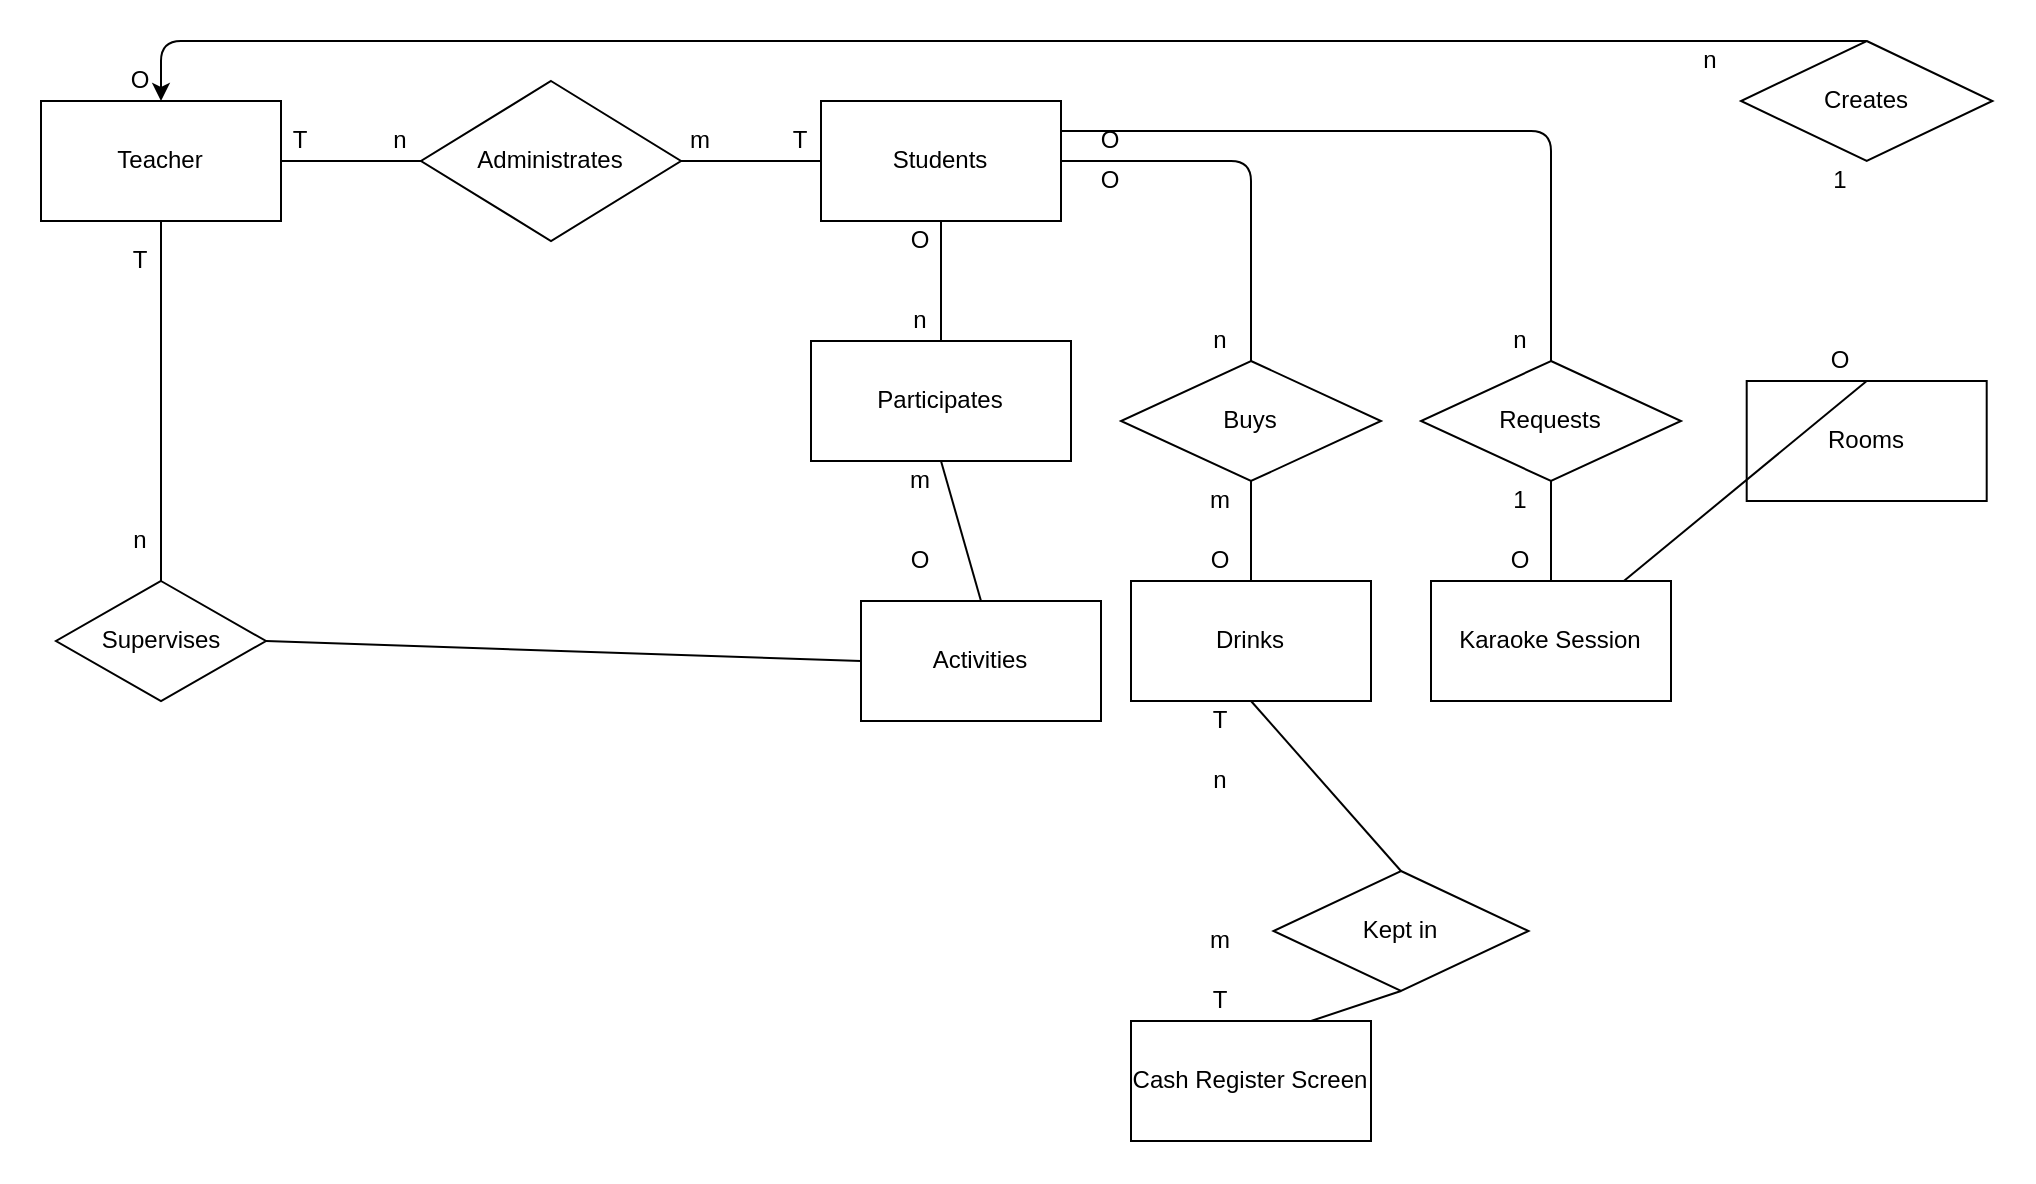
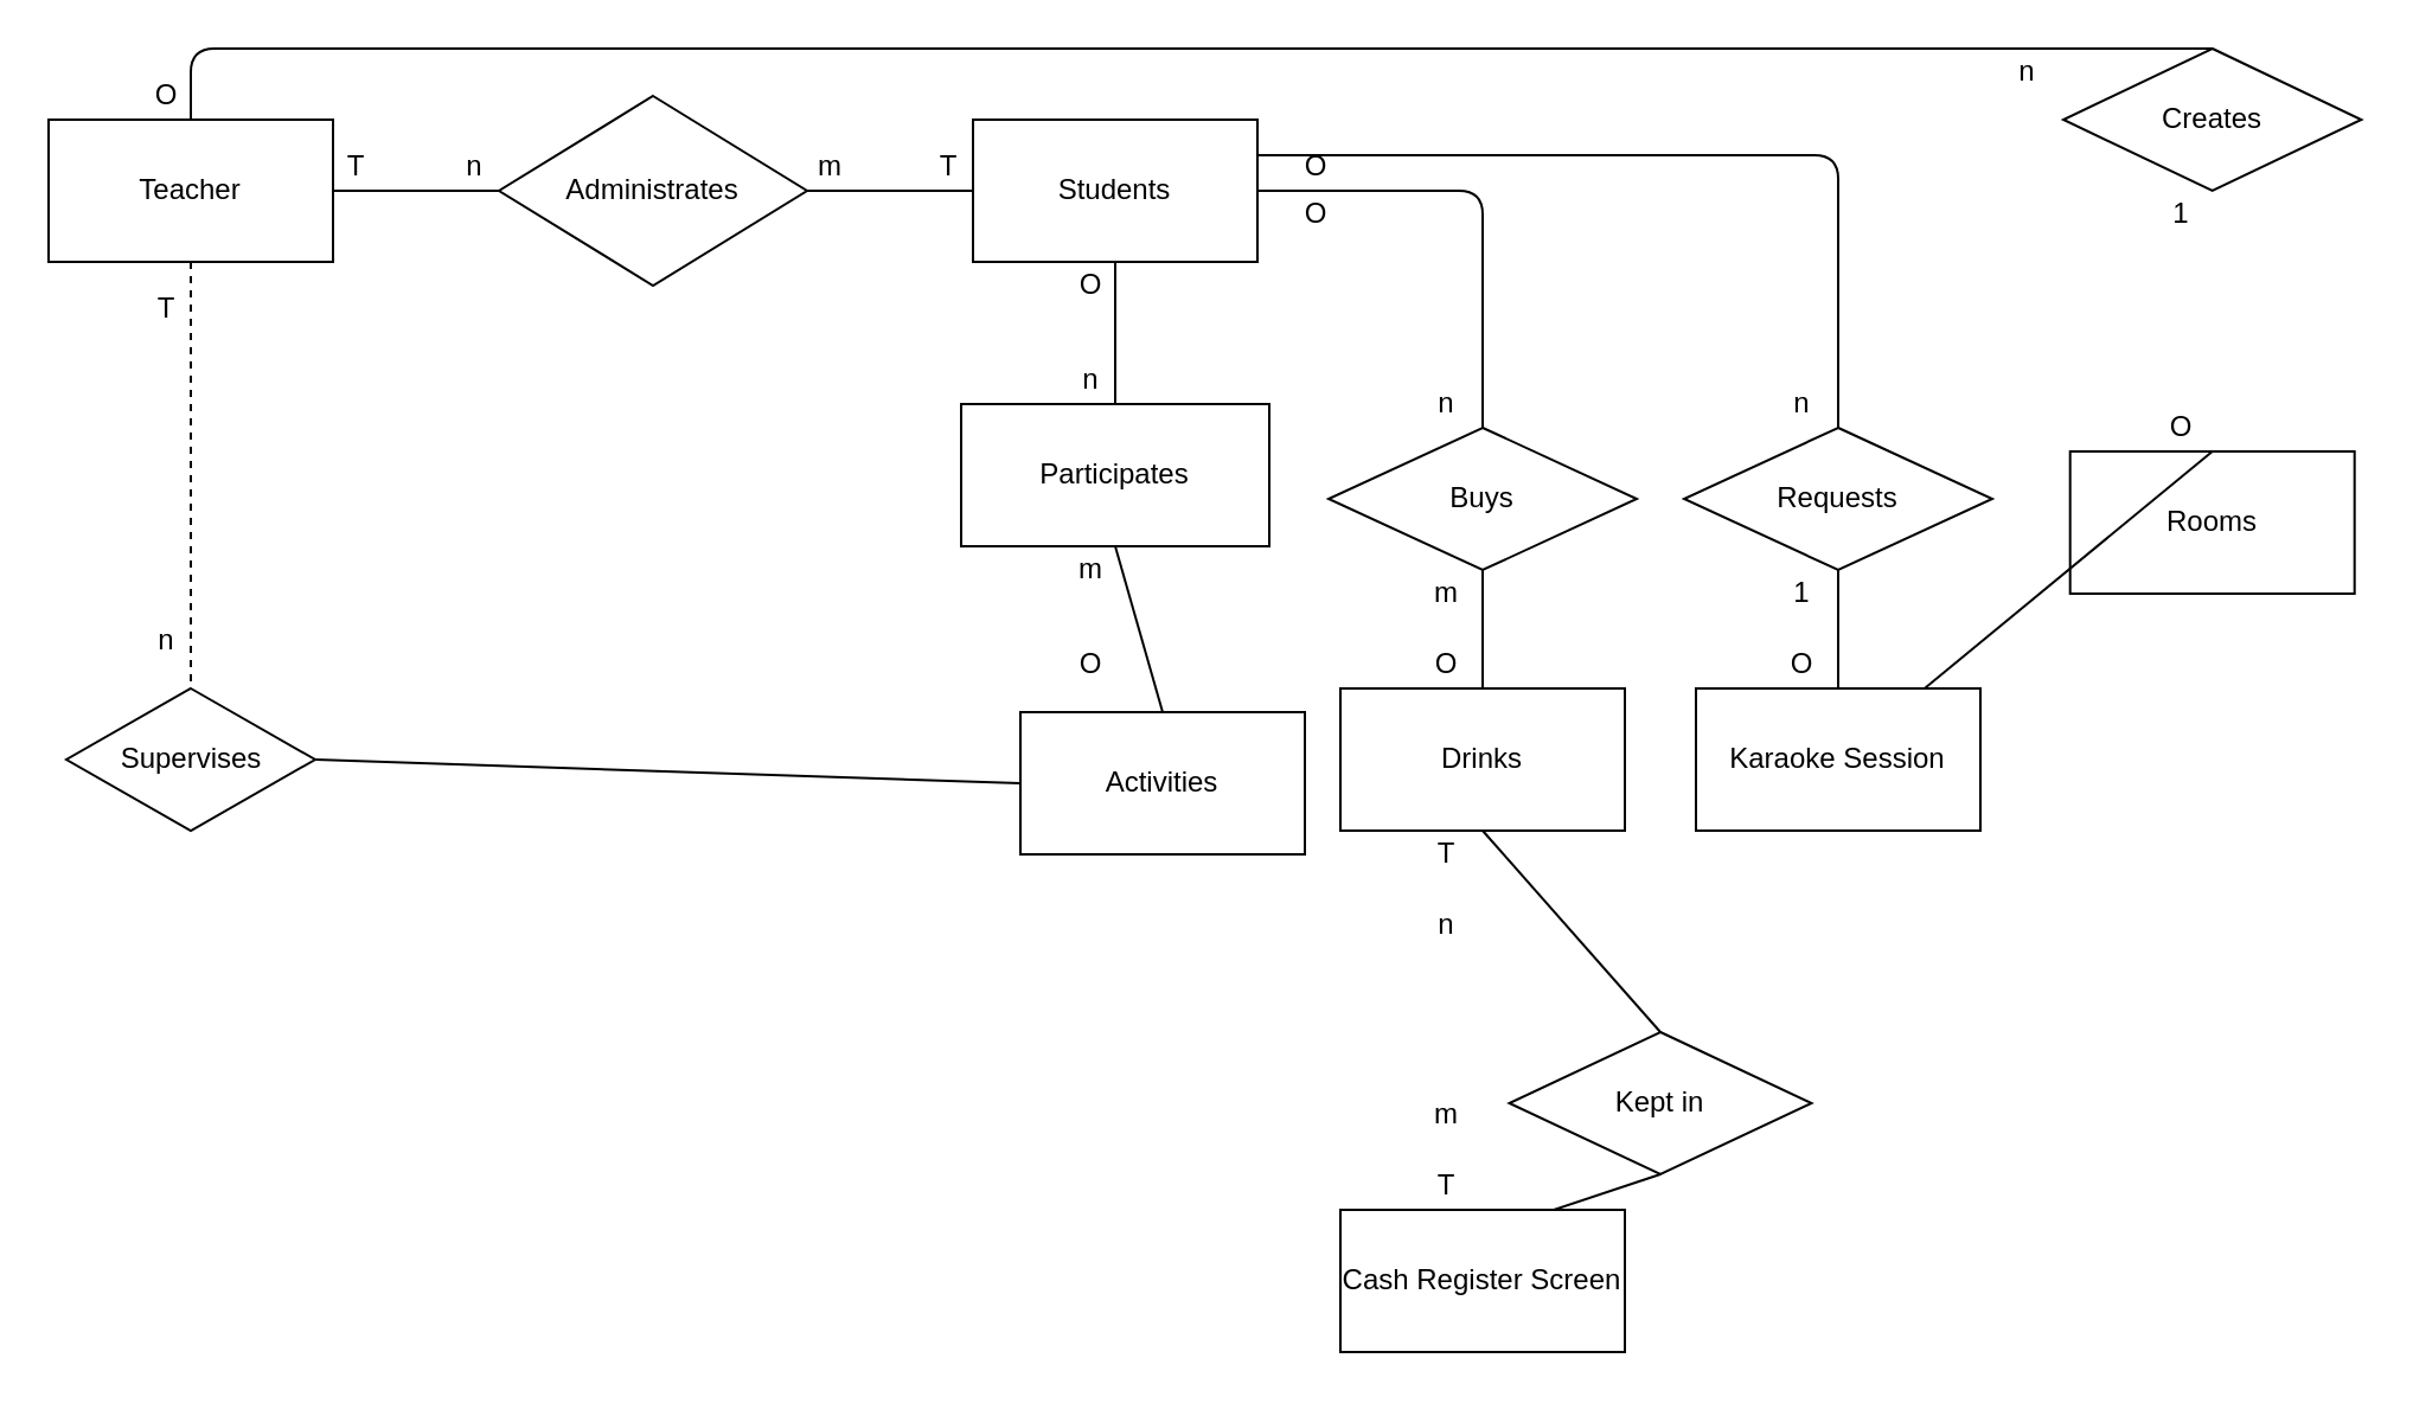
- <mxCell id="24" value="" style="endArrow=classic;html=1;entryX=0.5;entryY=0;entryDx=0;entryDy=0;exitX=0.5;exitY=0;exitDx=0;exitDy=0;" parent="1" source="22" target="2" edge="1"><mxGeometry width="50" height="50" relative="1" as="geometry"><mxPoint x="910" y="35" as="sourcePoint" /><mxPoint x="680" y="120" as="targetPoint" /><Array as="points"><mxPoint x="790" y="20" /><mxPoint x="700" y="20" /><mxPoint x="390" y="20" /><mxPoint x="80" y="20" /></Array></mxGeometry></mxCell>
+ <mxCell id="24" value="" style="endArrow=none;html=1;entryX=0.5;entryY=0;entryDx=0;entryDy=0;exitX=0.5;exitY=0;exitDx=0;exitDy=0;" parent="1" source="22" target="2" edge="1"><mxGeometry width="50" height="50" relative="1" as="geometry"><mxPoint x="910" y="35" as="sourcePoint" /><mxPoint x="680" y="120" as="targetPoint" /><Array as="points"><mxPoint x="790" y="20" /><mxPoint x="700" y="20" /><mxPoint x="390" y="20" /><mxPoint x="80" y="20" /></Array></mxGeometry></mxCell>
- <mxCell id="12" value="" style="endArrow=none;html=1;exitX=0.5;exitY=1;exitDx=0;exitDy=0;entryX=0.5;entryY=0;entryDx=0;entryDy=0;" parent="1" source="2" target="11" edge="1"><mxGeometry width="50" height="50" relative="1" as="geometry"><mxPoint x="360" y="240" as="sourcePoint" /><mxPoint x="410" y="190" as="targetPoint" /></mxGeometry></mxCell>
+ <mxCell id="12" value="" style="endArrow=none;html=1;exitX=0.5;exitY=1;exitDx=0;exitDy=0;entryX=0.5;entryY=0;entryDx=0;entryDy=0;dashed=1;" parent="1" source="2" target="11" edge="1"><mxGeometry width="50" height="50" relative="1" as="geometry"><mxPoint x="360" y="240" as="sourcePoint" /><mxPoint x="410" y="190" as="targetPoint" /></mxGeometry></mxCell>
